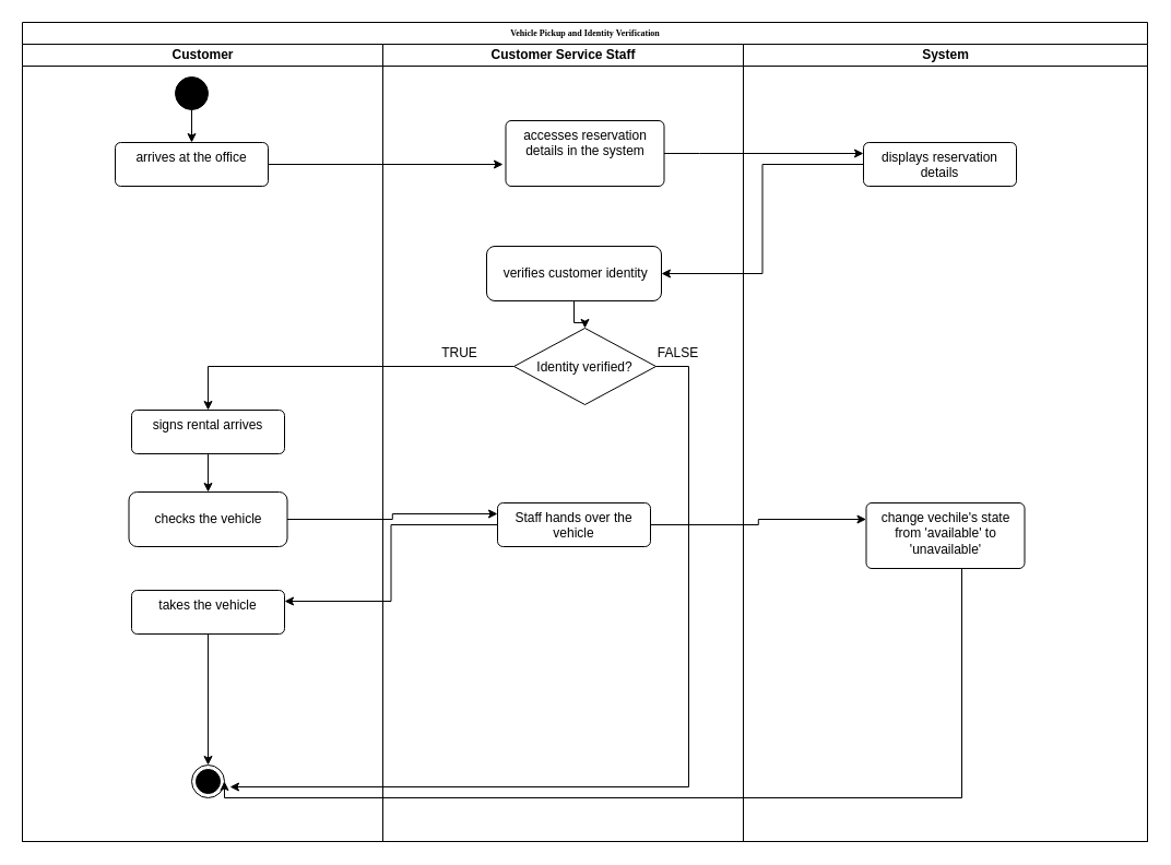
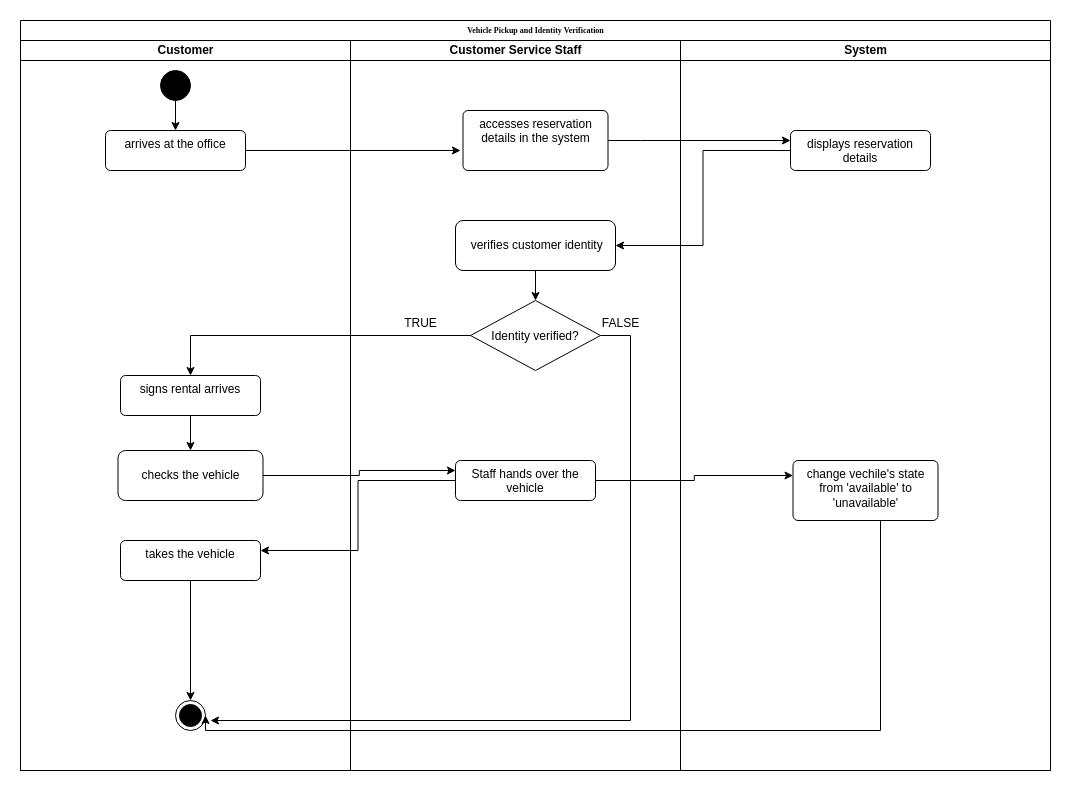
- <mxCell id="17" value="&amp;nbsp;verifies customer identity" style="rounded=1;whiteSpace=wrap;html=1;" vertex="1" parent="14"><mxGeometry x="95" y="185" width="160" height="50" as="geometry" /></mxCell>
+ <mxCell id="17" value="&amp;nbsp;verifies customer identity" style="rounded=1;whiteSpace=wrap;html=1;" vertex="1" parent="14"><mxGeometry x="105" y="180" width="160" height="50" as="geometry" /></mxCell>
